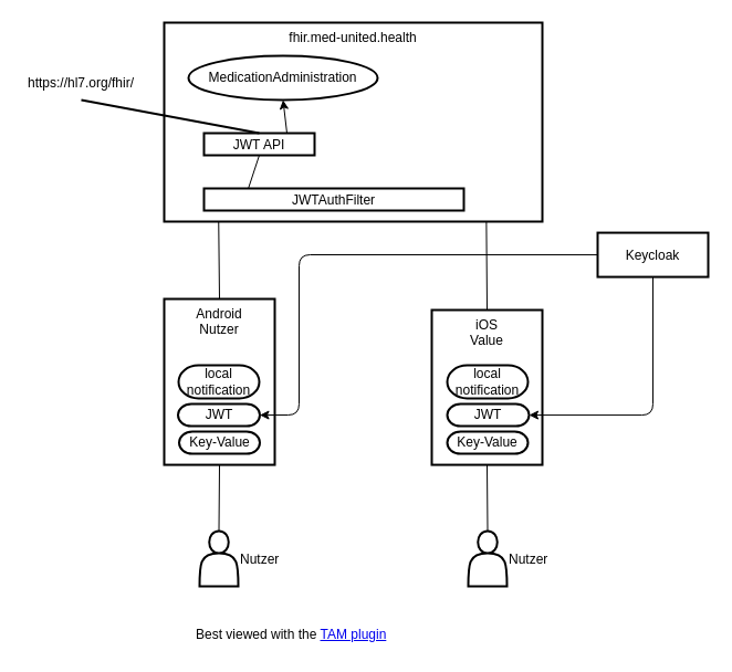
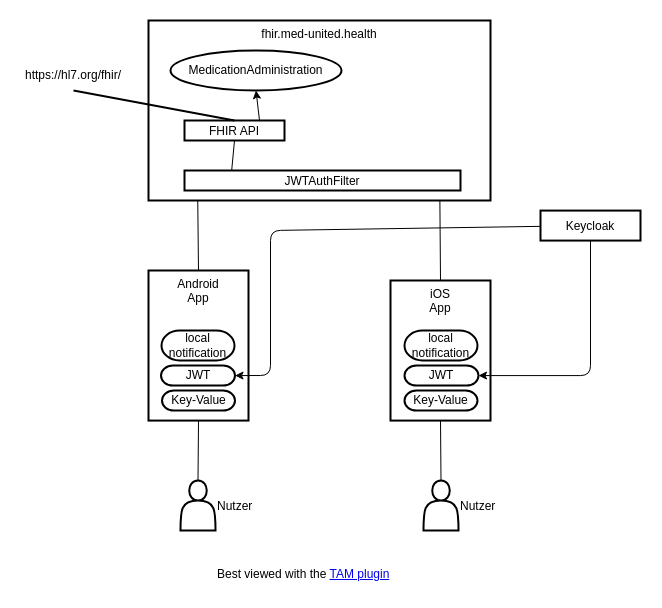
- <mxCell id="16" value="JWT API" style="shape=agent;offsetSize=8;strokeWidth=2;" vertex="1" parent="1"><mxGeometry x="184" y="120" width="100" height="20" as="geometry" /></mxCell>
+ <mxCell id="16" value="FHIR API" style="shape=agent;offsetSize=8;strokeWidth=2;" vertex="1" parent="1"><mxGeometry x="184" y="120" width="100" height="20" as="geometry" /></mxCell>
- <mxCell id="18" value="JWTAuthFilter" style="shape=agent;offsetSize=8;strokeWidth=2;" vertex="1" parent="1"><mxGeometry x="184" y="170" width="235" height="20" as="geometry" /></mxCell>
+ <mxCell id="18" value="JWTAuthFilter" style="shape=agent;offsetSize=8;strokeWidth=2;" vertex="1" parent="1"><mxGeometry x="184" y="170" width="276" height="20" as="geometry" /></mxCell>
- <mxCell id="12" value="Keycloak" style="shape=agent;offsetSize=8;strokeWidth=2;" vertex="1" parent="1"><mxGeometry x="540" y="210.08" width="100" height="40" as="geometry" /></mxCell>
+ <mxCell id="12" value="Keycloak" style="shape=agent;offsetSize=8;strokeWidth=2;" vertex="1" parent="1"><mxGeometry x="540" y="210.08" width="100" height="30" as="geometry" /></mxCell>
- <mxCell id="4" value="Android&#10;Nutzer" style="shape=agent;offsetSize=8;strokeWidth=2;verticalAlign=top;" vertex="1" parent="1"><mxGeometry x="148" y="270" width="100" height="150.08" as="geometry" /></mxCell>
+ <mxCell id="4" value="Android&#10;App" style="shape=agent;offsetSize=8;strokeWidth=2;verticalAlign=top;" vertex="1" parent="1"><mxGeometry x="148" y="270" width="100" height="150.08" as="geometry" /></mxCell>
- <mxCell id="6" value="iOS&#10;Value" style="shape=agent;offsetSize=8;strokeWidth=2;verticalAlign=top;" vertex="1" parent="1"><mxGeometry x="390" y="280" width="100" height="140.08" as="geometry" /></mxCell>
+ <mxCell id="6" value="iOS&#10;App" style="shape=agent;offsetSize=8;strokeWidth=2;verticalAlign=top;" vertex="1" parent="1"><mxGeometry x="390" y="280" width="100" height="140.08" as="geometry" /></mxCell>
- <mxCell id="3" value="Best viewed with the &lt;a href=&quot;https://github.com/ariel-bentu/tam-drawio&quot;&gt;TAM plugin&lt;/a&gt;" style="text;html=1;shape=tamPluginMissing;" vertex="1" connectable="0" parent="1"><mxGeometry x="175" y="560.08" width="200" height="25" as="geometry" /></mxCell>
+ <mxCell id="3" value="Best viewed with the &lt;a href=&quot;https://github.com/ariel-bentu/tam-drawio&quot;&gt;TAM plugin&lt;/a&gt;" style="text;html=1;shape=tamPluginMissing;" vertex="1" connectable="0" parent="1"><mxGeometry x="215" y="560.08" width="200" height="25" as="geometry" /></mxCell>
